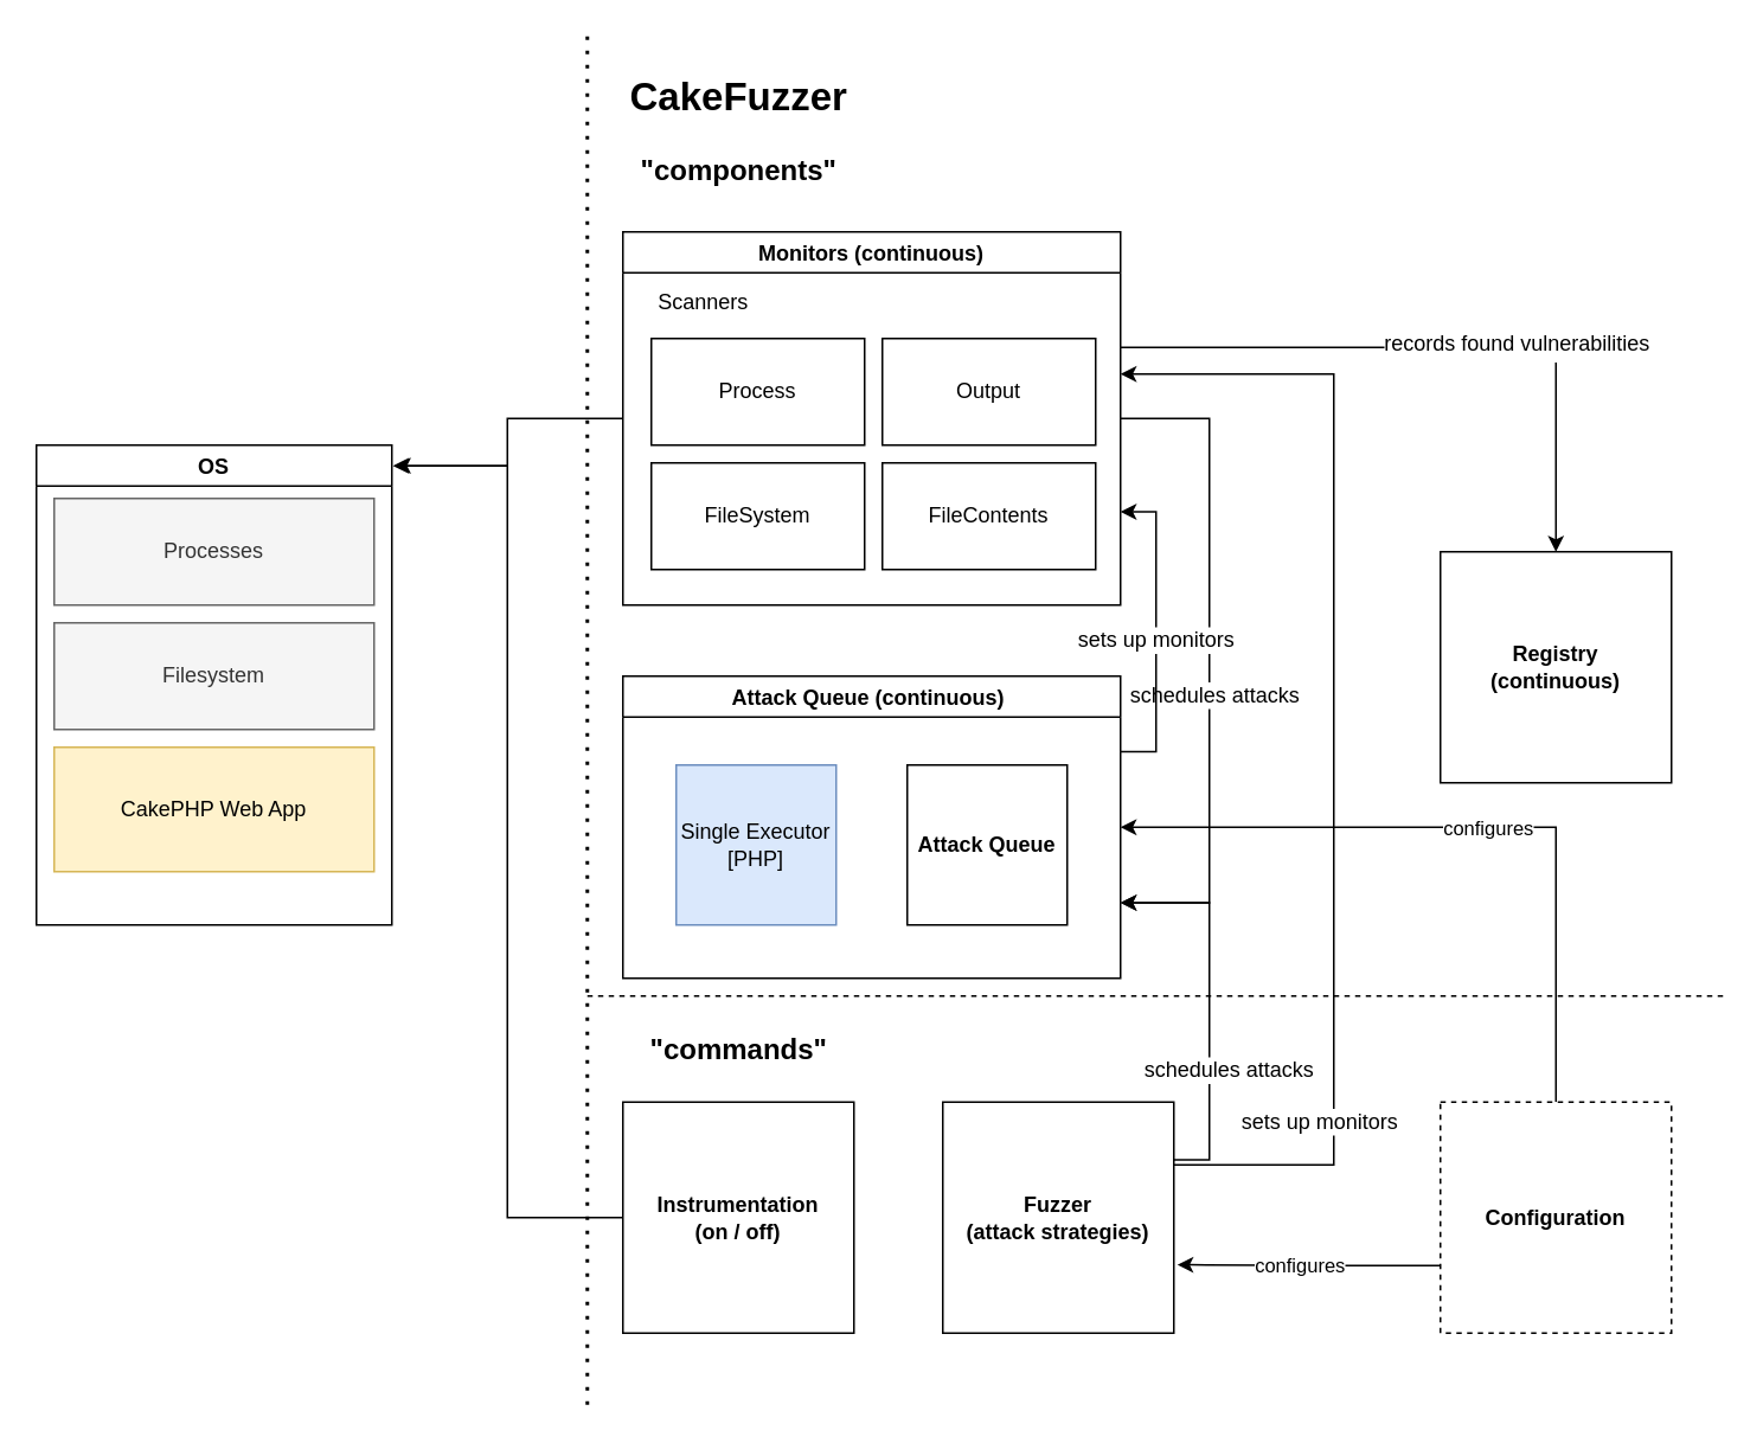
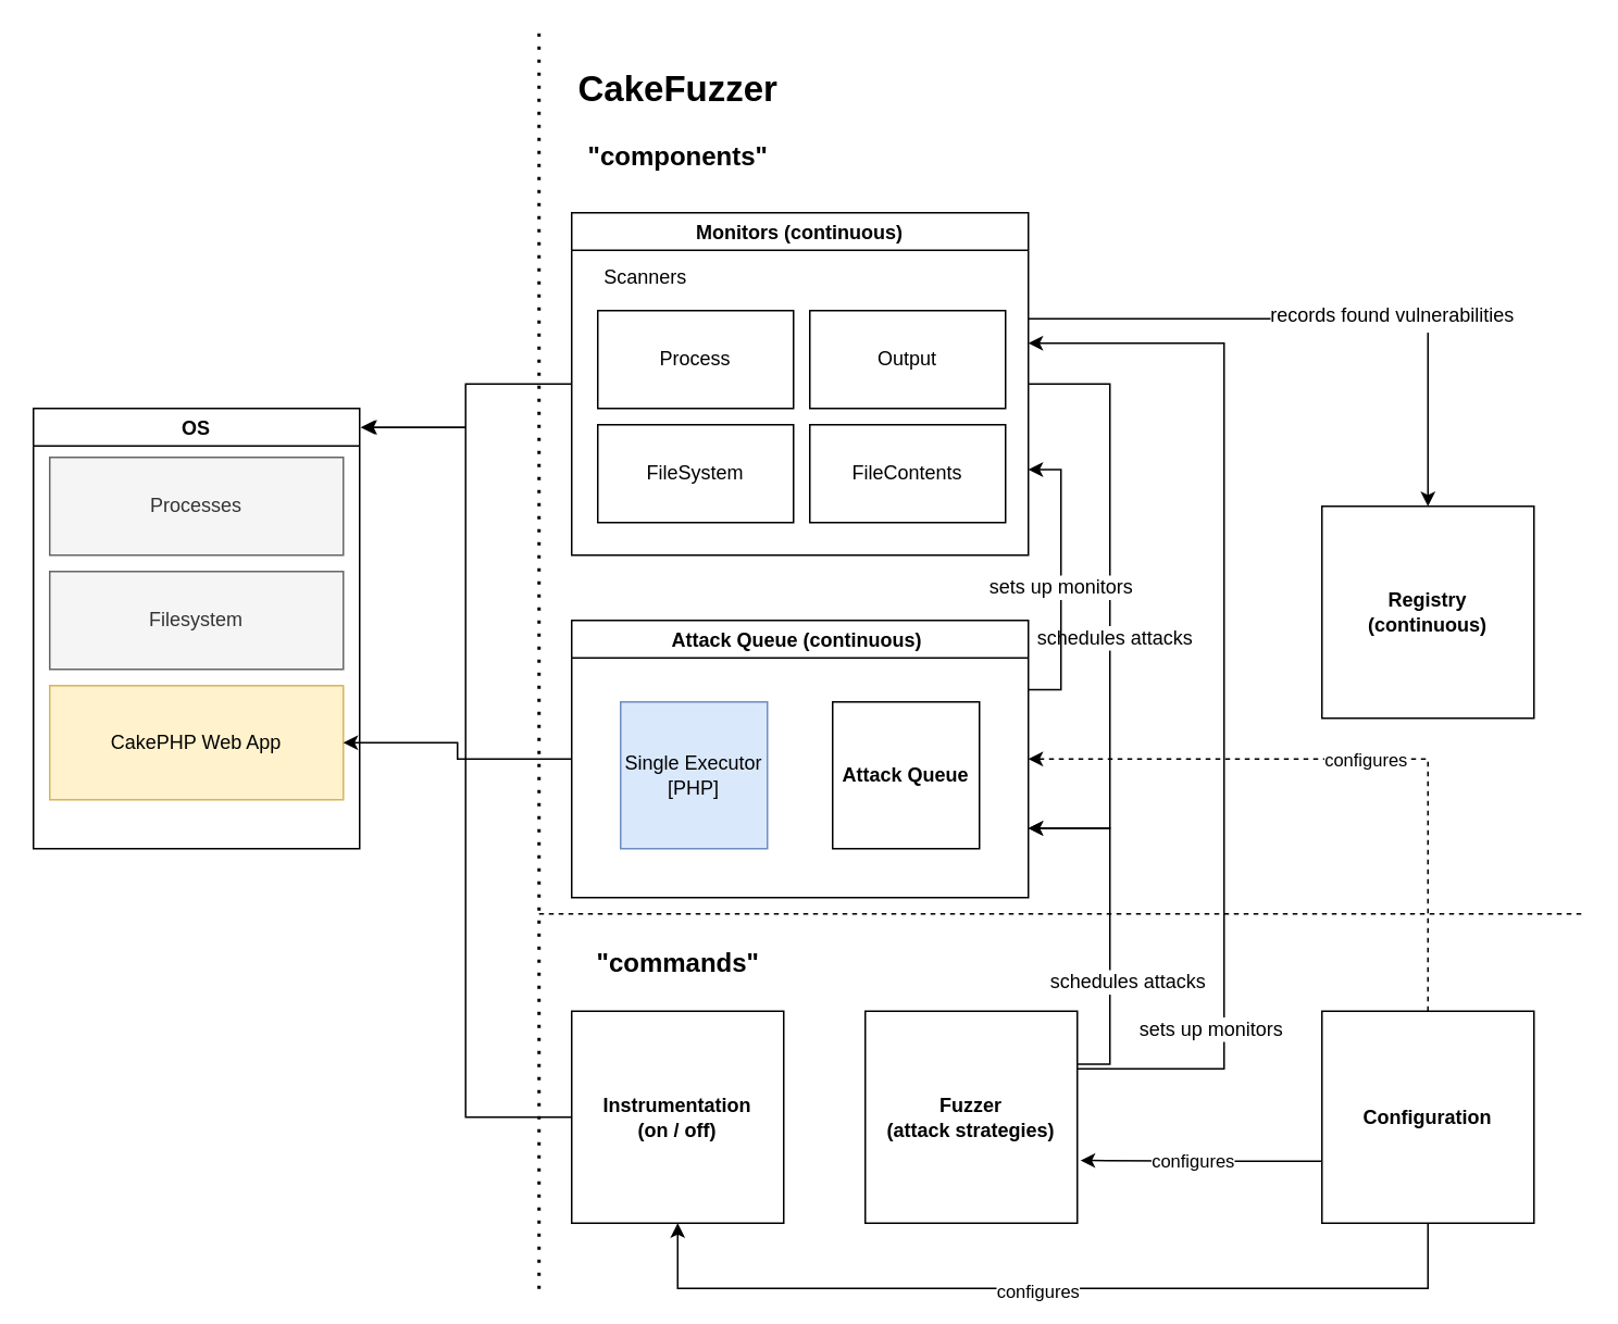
+ <mxCell id="22" style="edgeStyle=orthogonalEdgeStyle;rounded=0;orthogonalLoop=1;jettySize=auto;html=1;entryX=1;entryY=0.5;entryDx=0;entryDy=0;fontSize=12;startArrow=none;startFill=0;" parent="1" source="23" target="13" edge="1"><mxGeometry relative="1" as="geometry" /></mxCell>
- <mxCell id="35" style="edgeStyle=orthogonalEdgeStyle;rounded=0;orthogonalLoop=1;jettySize=auto;html=1;entryX=1;entryY=0.5;entryDx=0;entryDy=0;" edge="1" parent="1" source="37" target="23"><mxGeometry relative="1" as="geometry"><Array as="points"><mxPoint x="875" y="465" /></Array></mxGeometry></mxCell>
+ <mxCell id="35" style="edgeStyle=orthogonalEdgeStyle;rounded=0;orthogonalLoop=1;jettySize=auto;html=1;entryX=1;entryY=0.5;entryDx=0;entryDy=0;dashed=1;" edge="1" parent="1" source="37" target="23"><mxGeometry relative="1" as="geometry"><Array as="points"><mxPoint x="875" y="465" /></Array></mxGeometry></mxCell>
- <mxCell id="37" value="Configuration" style="rounded=0;whiteSpace=wrap;html=1;fontStyle=1;dashed=1;" vertex="1" parent="1"><mxGeometry x="810" y="619.67" width="130" height="130" as="geometry" /></mxCell>
+ <mxCell id="37" value="Configuration" style="rounded=0;whiteSpace=wrap;html=1;fontStyle=1" vertex="1" parent="1"><mxGeometry x="810" y="619.67" width="130" height="130" as="geometry" /></mxCell>
+ <mxCell id="31" style="edgeStyle=orthogonalEdgeStyle;rounded=0;orthogonalLoop=1;jettySize=auto;html=1;entryX=0.5;entryY=1;entryDx=0;entryDy=0;" edge="1" parent="1" source="37" target="19"><mxGeometry relative="1" as="geometry"><Array as="points"><mxPoint x="875" y="789.67" /><mxPoint x="415" y="789.67" /></Array></mxGeometry></mxCell>
+ <mxCell id="32" value="configures" style="edgeLabel;html=1;align=center;verticalAlign=middle;resizable=0;points=[];" vertex="1" connectable="0" parent="31"><mxGeometry x="0.037" y="2" relative="1" as="geometry"><mxPoint as="offset" /></mxGeometry></mxCell>
